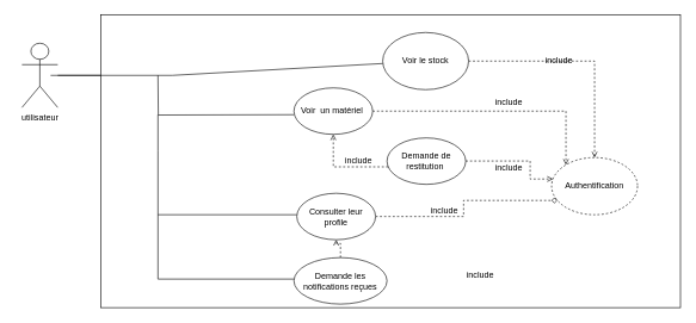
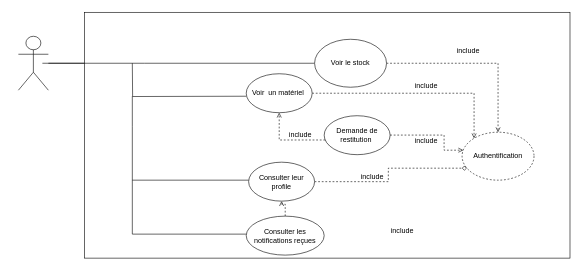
- <mxCell id="8" value="Voir le stock" style="ellipse;whiteSpace=wrap;html=1;" parent="1" vertex="1"><mxGeometry x="534" y="45" width="120" height="80" as="geometry" /></mxCell>
+ <mxCell id="8" value="Voir le stock" style="ellipse;whiteSpace=wrap;html=1;" parent="1" vertex="1"><mxGeometry x="524" y="65" width="120" height="80" as="geometry" /></mxCell>
- <mxCell id="4" value="utilisateur" style="text;html=1;align=center;verticalAlign=middle;resizable=0;points=[];autosize=1;strokeColor=none;fillColor=none;" parent="1" vertex="1"><mxGeometry x="20" y="150" width="70" height="30" as="geometry" /></mxCell>
- <mxCell id="17" value="Demande les notifications reçues" style="ellipse;whiteSpace=wrap;html=1;" parent="1" vertex="1"><mxGeometry x="410" y="360" width="130" height="65" as="geometry" /></mxCell>
+ <mxCell id="17" value="Consulter les notifications reçues" style="ellipse;whiteSpace=wrap;html=1;" parent="1" vertex="1"><mxGeometry x="410" y="360" width="130" height="65" as="geometry" /></mxCell>
